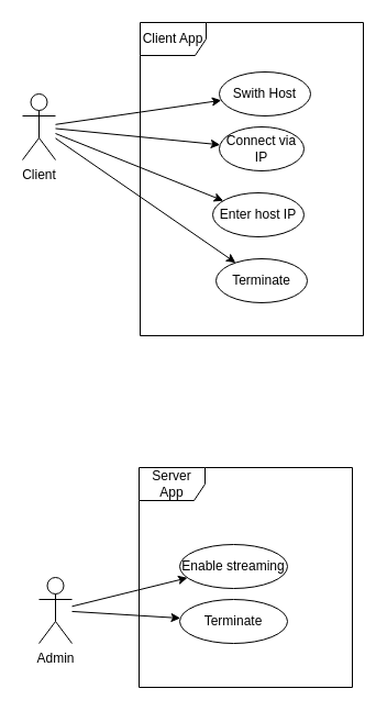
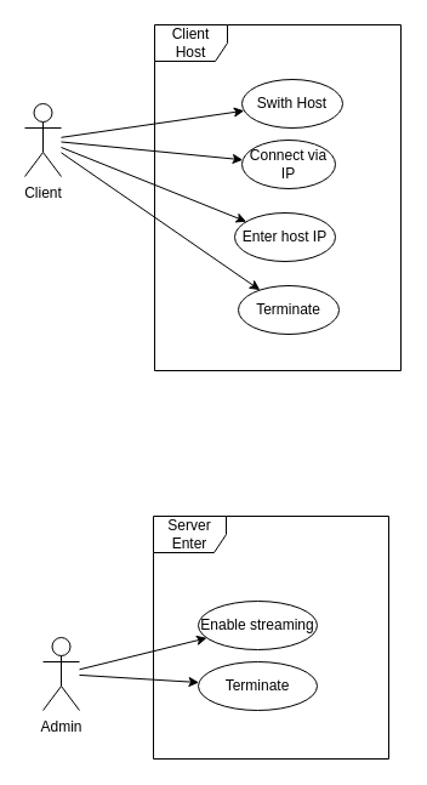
- <mxCell id="11" value="Client App" style="shape=umlFrame;whiteSpace=wrap;html=1;fillColor=#ffffff;swimlaneFillColor=none;strokeColor=#000000;comic=0;" vertex="1" parent="1"><mxGeometry x="127" y="20" width="203" height="285" as="geometry" /></mxCell>
+ <mxCell id="11" value="Client Host" style="shape=umlFrame;whiteSpace=wrap;html=1;fillColor=#ffffff;swimlaneFillColor=none;strokeColor=#000000;comic=0;" vertex="1" parent="1"><mxGeometry x="127" y="20" width="203" height="285" as="geometry" /></mxCell>
- <mxCell id="17" value="Server App" style="shape=umlFrame;whiteSpace=wrap;html=1;comic=0;strokeColor=#000000;fillColor=#ffffff;" vertex="1" parent="1"><mxGeometry x="126" y="425" width="194" height="200" as="geometry" /></mxCell>
+ <mxCell id="17" value="Server Enter" style="shape=umlFrame;whiteSpace=wrap;html=1;comic=0;strokeColor=#000000;fillColor=#ffffff;" vertex="1" parent="1"><mxGeometry x="126" y="425" width="194" height="200" as="geometry" /></mxCell>
